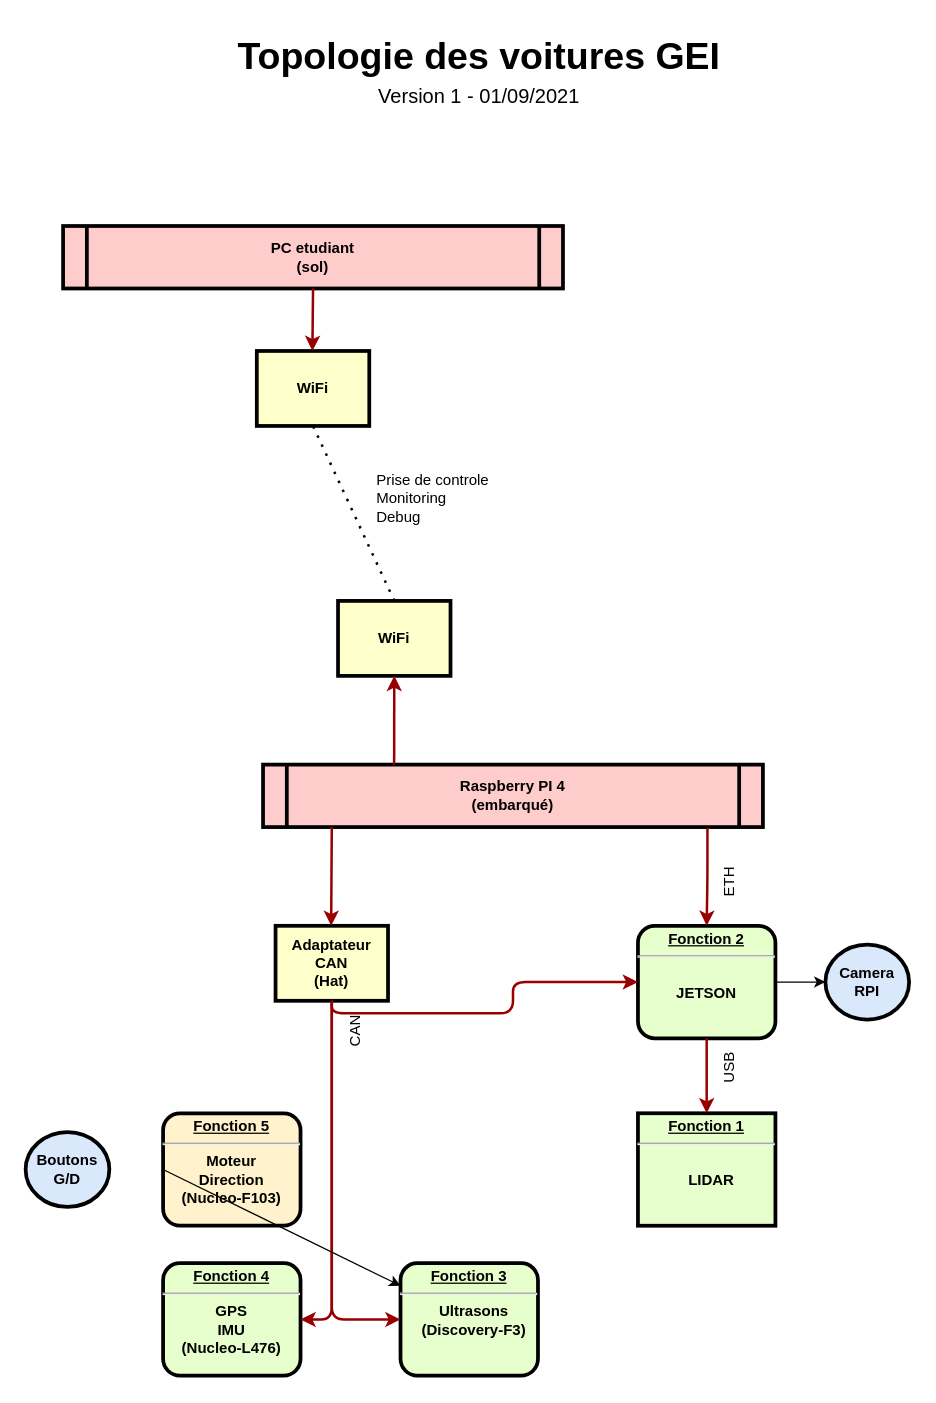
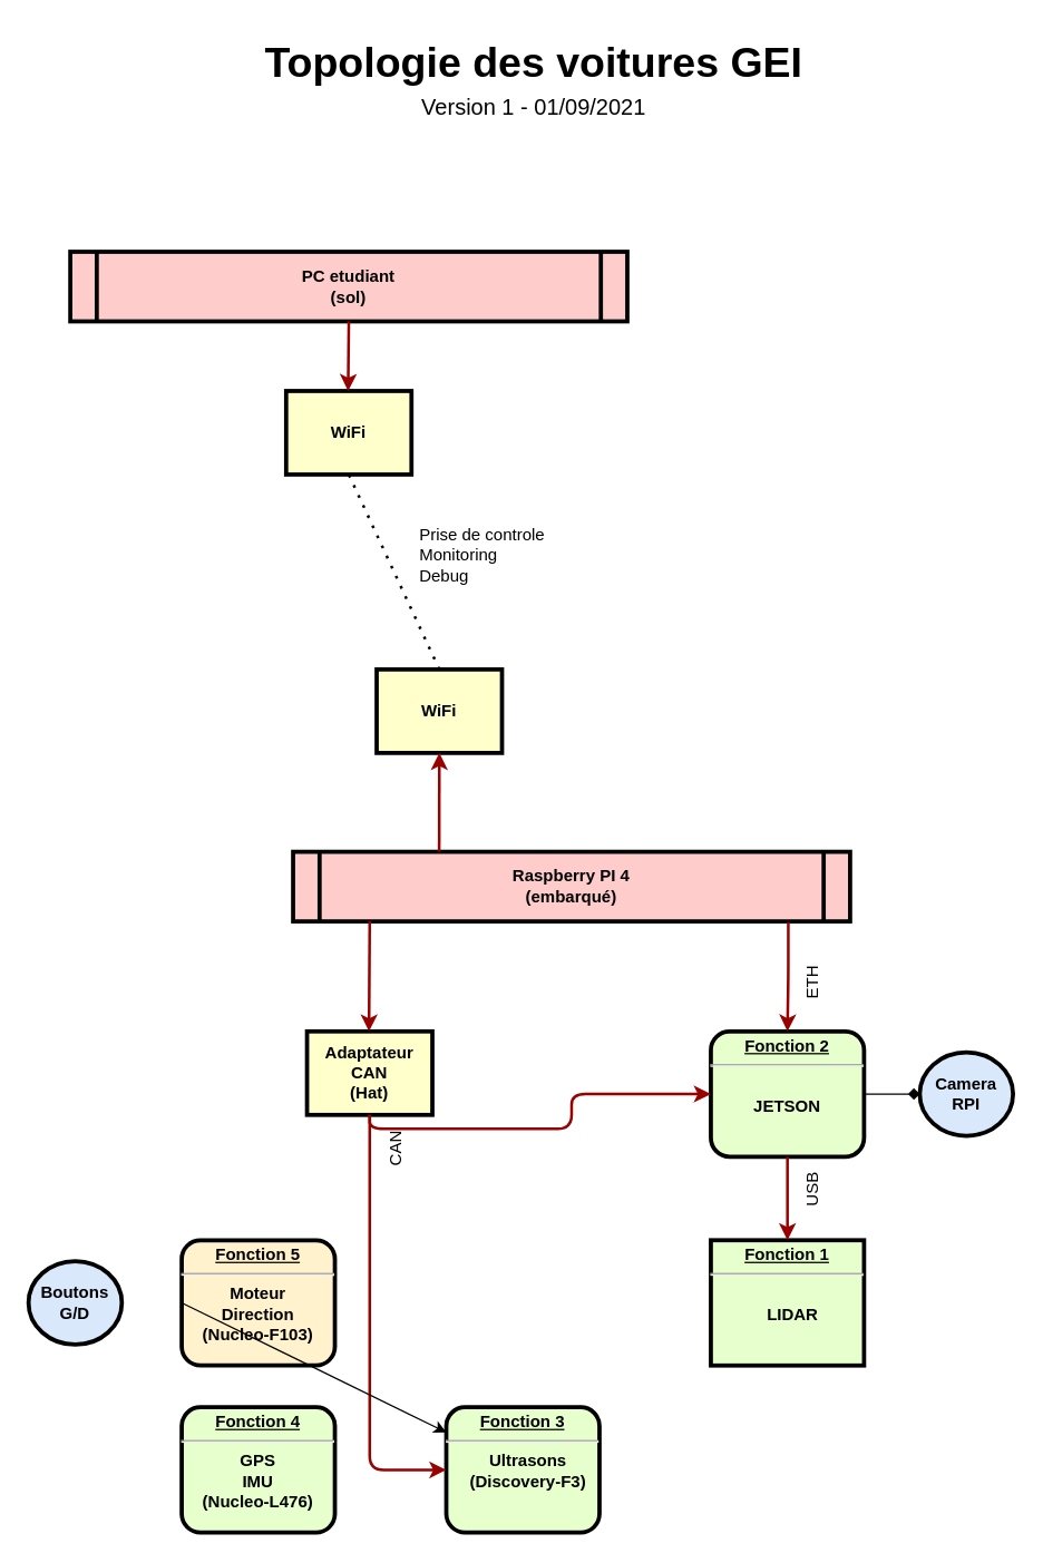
- <mxCell id="28" value="" style="endArrow=classic;html=1;entryX=0;entryY=0.5;entryDx=0;entryDy=0;exitX=1;exitY=0.5;exitDx=0;exitDy=0;" parent="1" source="4" target="16" edge="1"><mxGeometry width="50" height="50" relative="1" as="geometry"><mxPoint x="370" y="750" as="sourcePoint" /><mxPoint x="420" y="700" as="targetPoint" /></mxGeometry></mxCell>
+ <mxCell id="28" value="" style="endArrow=diamond;html=1;entryX=0;entryY=0.5;entryDx=0;entryDy=0;exitX=1;exitY=0.5;exitDx=0;exitDy=0;" parent="1" source="4" target="16" edge="1"><mxGeometry width="50" height="50" relative="1" as="geometry"><mxPoint x="370" y="750" as="sourcePoint" /><mxPoint x="420" y="700" as="targetPoint" /></mxGeometry></mxCell>
- <mxCell id="25" value="" style="strokeColor=#990000;strokeWidth=2;exitX=0.5;exitY=1;exitDx=0;exitDy=0;entryX=1;entryY=0.5;entryDx=0;entryDy=0;edgeStyle=orthogonalEdgeStyle;" parent="1" source="5" target="11" edge="1"><mxGeometry width="100" height="100" relative="1" as="geometry"><mxPoint x="275" y="810" as="sourcePoint" /><mxPoint x="250" y="915" as="targetPoint" /></mxGeometry></mxCell>
